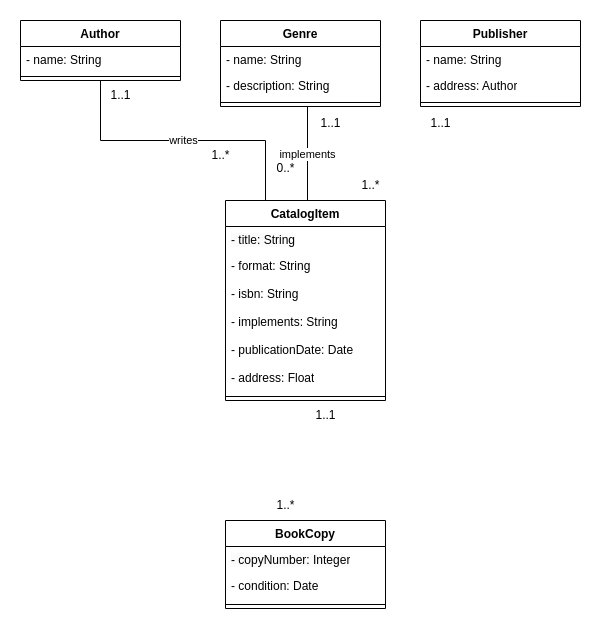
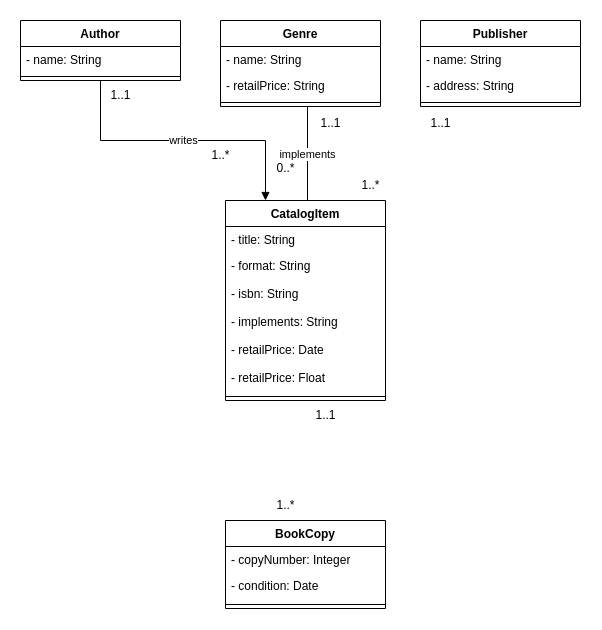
- <mxCell id="16" value="- description: String" style="text;strokeColor=none;fillColor=none;align=left;verticalAlign=top;spacingLeft=4;spacingRight=4;overflow=hidden;rotatable=0;points=[[0,0.5],[1,0.5]];portConstraint=eastwest;whiteSpace=wrap;html=1;" parent="14" vertex="1"><mxGeometry y="52" width="160" height="26" as="geometry" /></mxCell>
+ <mxCell id="16" value="- retailPrice: String" style="text;strokeColor=none;fillColor=none;align=left;verticalAlign=top;spacingLeft=4;spacingRight=4;overflow=hidden;rotatable=0;points=[[0,0.5],[1,0.5]];portConstraint=eastwest;whiteSpace=wrap;html=1;" parent="14" vertex="1"><mxGeometry y="52" width="160" height="26" as="geometry" /></mxCell>
- <mxCell id="12" value="- address: Author" style="text;strokeColor=none;fillColor=none;align=left;verticalAlign=top;spacingLeft=4;spacingRight=4;overflow=hidden;rotatable=0;points=[[0,0.5],[1,0.5]];portConstraint=eastwest;whiteSpace=wrap;html=1;" parent="10" vertex="1"><mxGeometry y="52" width="160" height="26" as="geometry" /></mxCell>
+ <mxCell id="12" value="- address: String" style="text;strokeColor=none;fillColor=none;align=left;verticalAlign=top;spacingLeft=4;spacingRight=4;overflow=hidden;rotatable=0;points=[[0,0.5],[1,0.5]];portConstraint=eastwest;whiteSpace=wrap;html=1;" parent="10" vertex="1"><mxGeometry y="52" width="160" height="26" as="geometry" /></mxCell>
- <mxCell id="23" value="writes" style="edgeStyle=orthogonalEdgeStyle;rounded=0;orthogonalLoop=1;jettySize=auto;html=1;exitX=0.5;exitY=1;exitDx=0;exitDy=0;entryX=0.25;entryY=0;entryDx=0;entryDy=0;endArrow=none;startFill=0;" edge="1" parent="1" source="24" target="2"><mxGeometry relative="1" as="geometry" /></mxCell>
+ <mxCell id="23" value="writes" style="edgeStyle=orthogonalEdgeStyle;rounded=0;orthogonalLoop=1;jettySize=auto;html=1;exitX=0.5;exitY=1;exitDx=0;exitDy=0;entryX=0.25;entryY=0;entryDx=0;entryDy=0;endArrow=block;startFill=0;" edge="1" parent="1" source="24" target="2"><mxGeometry relative="1" as="geometry" /></mxCell>
- <mxCell id="7" value="- publicationDate: Date" style="text;strokeColor=none;fillColor=none;align=left;verticalAlign=top;spacingLeft=4;spacingRight=4;overflow=hidden;rotatable=0;points=[[0,0.5],[1,0.5]];portConstraint=eastwest;whiteSpace=wrap;html=1;" parent="2" vertex="1"><mxGeometry y="136" width="160" height="28" as="geometry" /></mxCell>
+ <mxCell id="7" value="- retailPrice: Date" style="text;strokeColor=none;fillColor=none;align=left;verticalAlign=top;spacingLeft=4;spacingRight=4;overflow=hidden;rotatable=0;points=[[0,0.5],[1,0.5]];portConstraint=eastwest;whiteSpace=wrap;html=1;" parent="2" vertex="1"><mxGeometry y="136" width="160" height="28" as="geometry" /></mxCell>
- <mxCell id="8" value="- address: Float" style="text;strokeColor=none;fillColor=none;align=left;verticalAlign=top;spacingLeft=4;spacingRight=4;overflow=hidden;rotatable=0;points=[[0,0.5],[1,0.5]];portConstraint=eastwest;whiteSpace=wrap;html=1;" parent="2" vertex="1"><mxGeometry y="164" width="160" height="28" as="geometry" /></mxCell>
+ <mxCell id="8" value="- retailPrice: Float" style="text;strokeColor=none;fillColor=none;align=left;verticalAlign=top;spacingLeft=4;spacingRight=4;overflow=hidden;rotatable=0;points=[[0,0.5],[1,0.5]];portConstraint=eastwest;whiteSpace=wrap;html=1;" parent="2" vertex="1"><mxGeometry y="164" width="160" height="28" as="geometry" /></mxCell>
